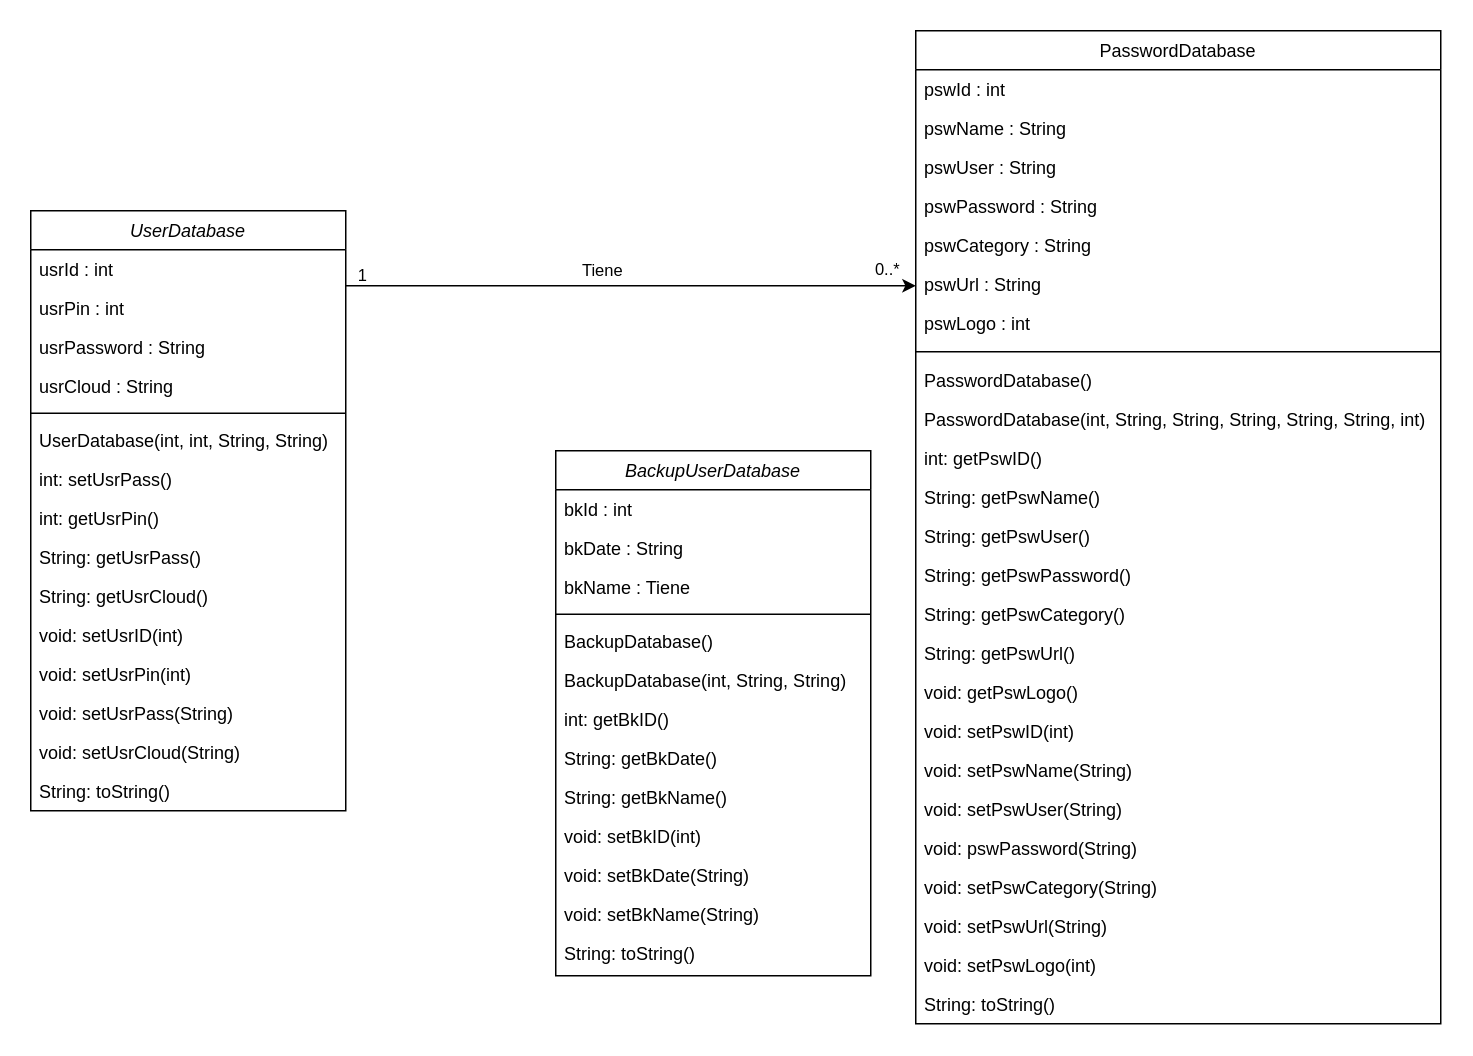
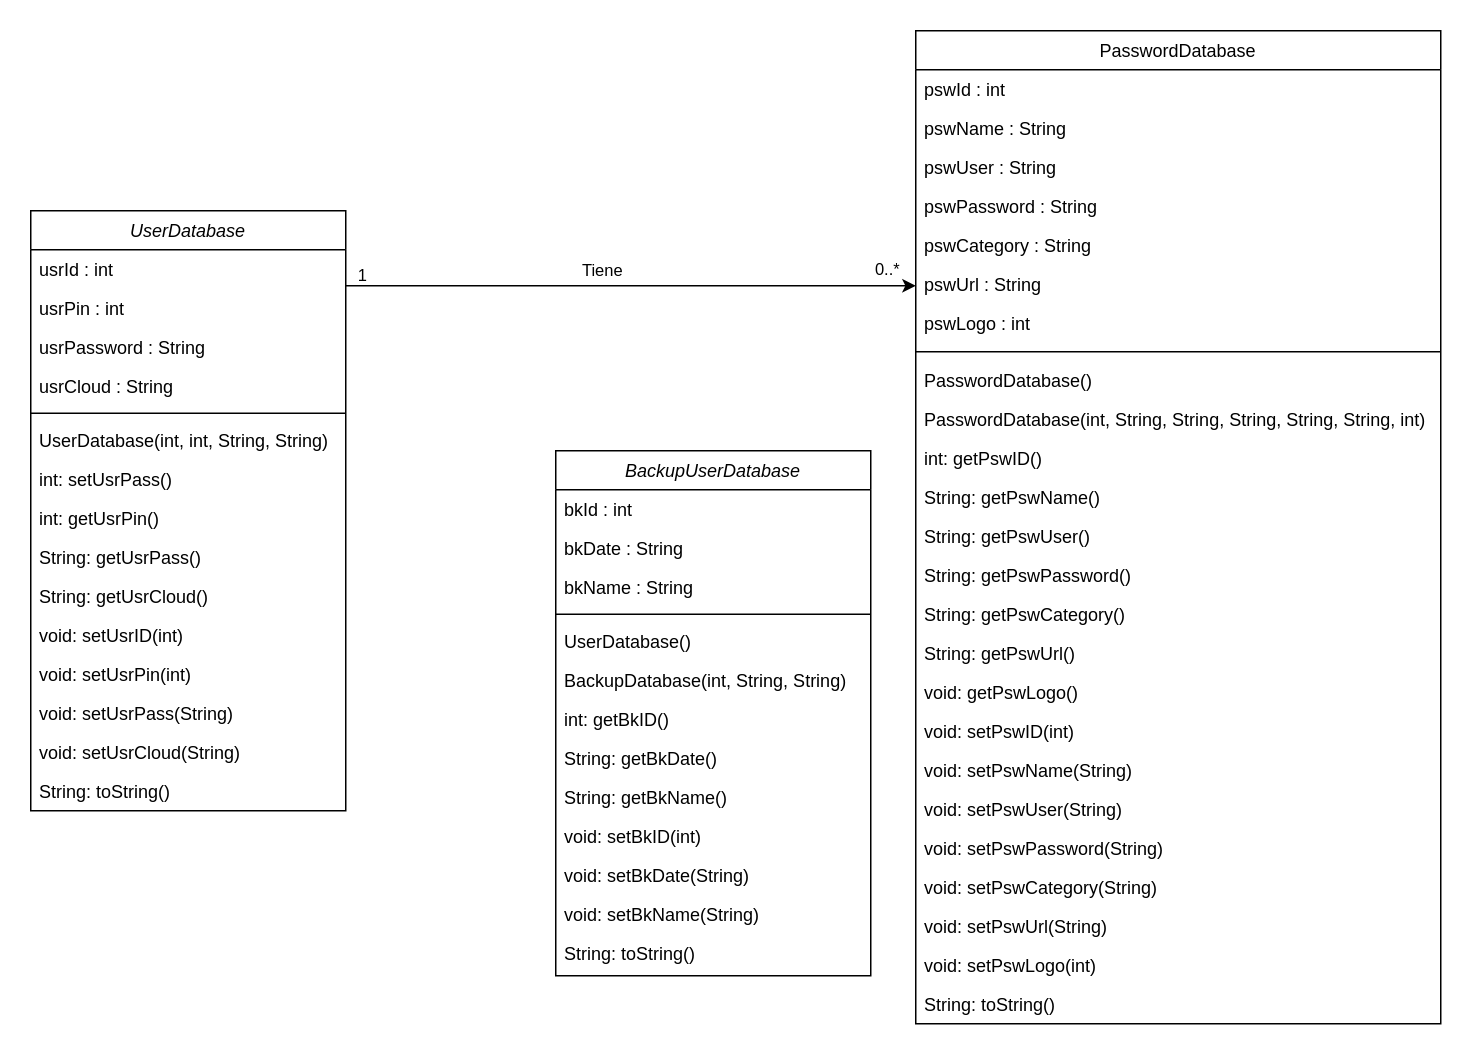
- <mxCell id="47" value="bkName : Tiene" style="text;align=left;verticalAlign=top;spacingLeft=4;spacingRight=4;overflow=hidden;rotatable=0;points=[[0,0.5],[1,0.5]];portConstraint=eastwest;rounded=0;shadow=0;html=0;" parent="44" vertex="1"><mxGeometry y="78" width="210" height="26" as="geometry" /></mxCell>
+ <mxCell id="47" value="bkName : String" style="text;align=left;verticalAlign=top;spacingLeft=4;spacingRight=4;overflow=hidden;rotatable=0;points=[[0,0.5],[1,0.5]];portConstraint=eastwest;rounded=0;shadow=0;html=0;" parent="44" vertex="1"><mxGeometry y="78" width="210" height="26" as="geometry" /></mxCell>
- <mxCell id="49" value="BackupDatabase()" style="text;align=left;verticalAlign=top;spacingLeft=4;spacingRight=4;overflow=hidden;rotatable=0;points=[[0,0.5],[1,0.5]];portConstraint=eastwest;" parent="44" vertex="1"><mxGeometry y="114" width="210" height="26" as="geometry" /></mxCell>
+ <mxCell id="49" value="UserDatabase()" style="text;align=left;verticalAlign=top;spacingLeft=4;spacingRight=4;overflow=hidden;rotatable=0;points=[[0,0.5],[1,0.5]];portConstraint=eastwest;" parent="44" vertex="1"><mxGeometry y="114" width="210" height="26" as="geometry" /></mxCell>
- <mxCell id="39" value="void: pswPassword(String)" style="text;align=left;verticalAlign=top;spacingLeft=4;spacingRight=4;overflow=hidden;rotatable=0;points=[[0,0.5],[1,0.5]];portConstraint=eastwest;" parent="18" vertex="1"><mxGeometry y="532" width="350" height="26" as="geometry" /></mxCell>
+ <mxCell id="39" value="void: setPswPassword(String)" style="text;align=left;verticalAlign=top;spacingLeft=4;spacingRight=4;overflow=hidden;rotatable=0;points=[[0,0.5],[1,0.5]];portConstraint=eastwest;" parent="18" vertex="1"><mxGeometry y="532" width="350" height="26" as="geometry" /></mxCell>
